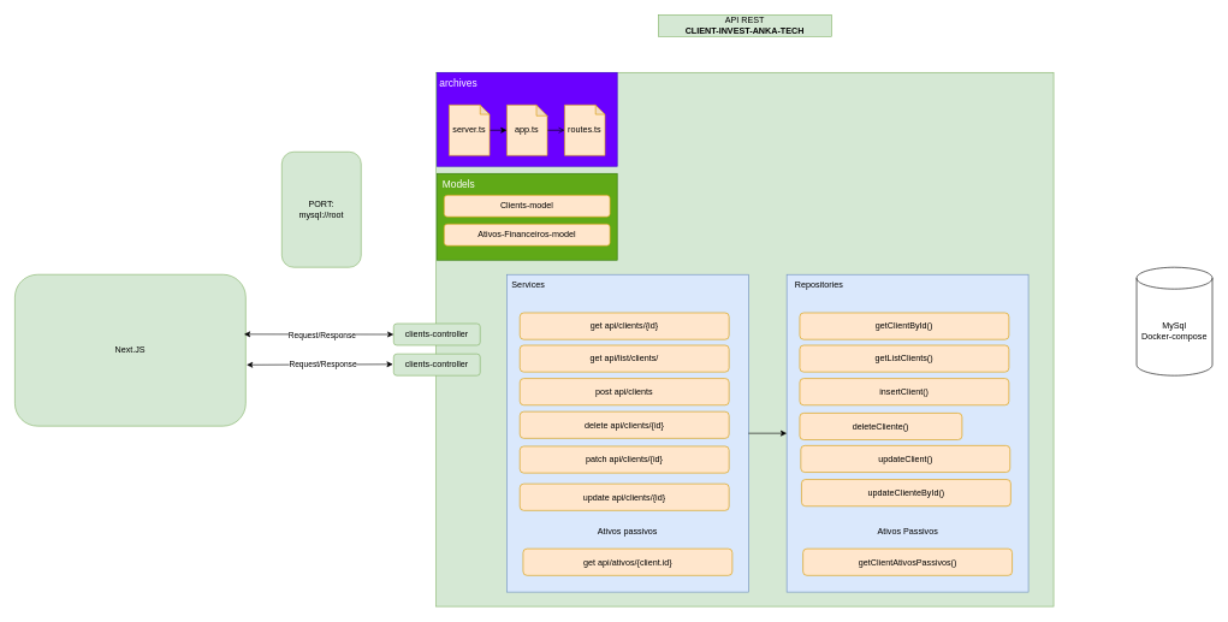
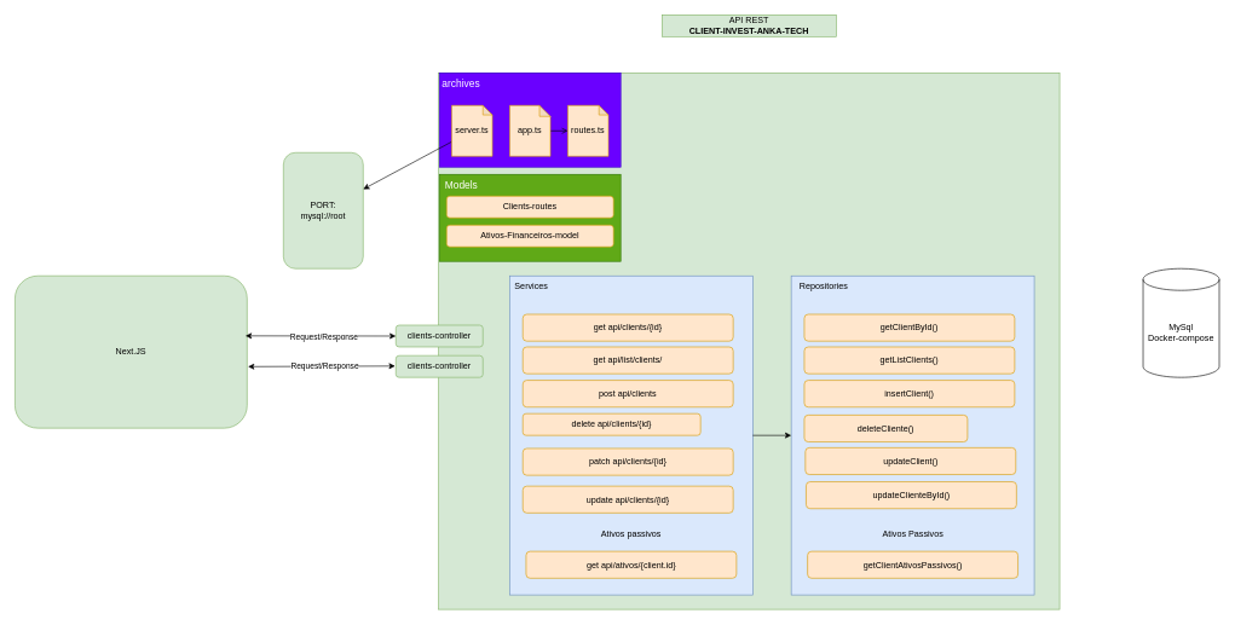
- <mxCell id="7" value="" style="edgeStyle=none;html=1;" edge="1" parent="1" source="8" target="10"><mxGeometry relative="1" as="geometry" /></mxCell>
+ <mxCell id="7" value="" style="edgeStyle=none;html=1;" edge="1" parent="1" source="8" target="4"><mxGeometry relative="1" as="geometry" /></mxCell>
- <mxCell id="15" value="Clients-model" style="rounded=1;whiteSpace=wrap;html=1;fillColor=#ffe6cc;strokeColor=#d79b00;" vertex="1" parent="1"><mxGeometry x="615" y="270" width="230" height="30" as="geometry" /></mxCell>
+ <mxCell id="15" value="Clients-routes" style="rounded=1;whiteSpace=wrap;html=1;fillColor=#ffe6cc;strokeColor=#d79b00;" vertex="1" parent="1"><mxGeometry x="615" y="270" width="230" height="30" as="geometry" /></mxCell>
- <mxCell id="27" value="delete api/clients/{id}" style="rounded=1;whiteSpace=wrap;html=1;fillColor=#ffe6cc;strokeColor=#d79b00;" vertex="1" parent="1"><mxGeometry x="720" y="570" width="290" height="37" as="geometry" /></mxCell>
+ <mxCell id="27" value="delete api/clients/{id}" style="rounded=1;whiteSpace=wrap;html=1;fillColor=#ffe6cc;strokeColor=#d79b00;" vertex="1" parent="1"><mxGeometry x="720" y="570" width="245" height="30" as="geometry" /></mxCell>
